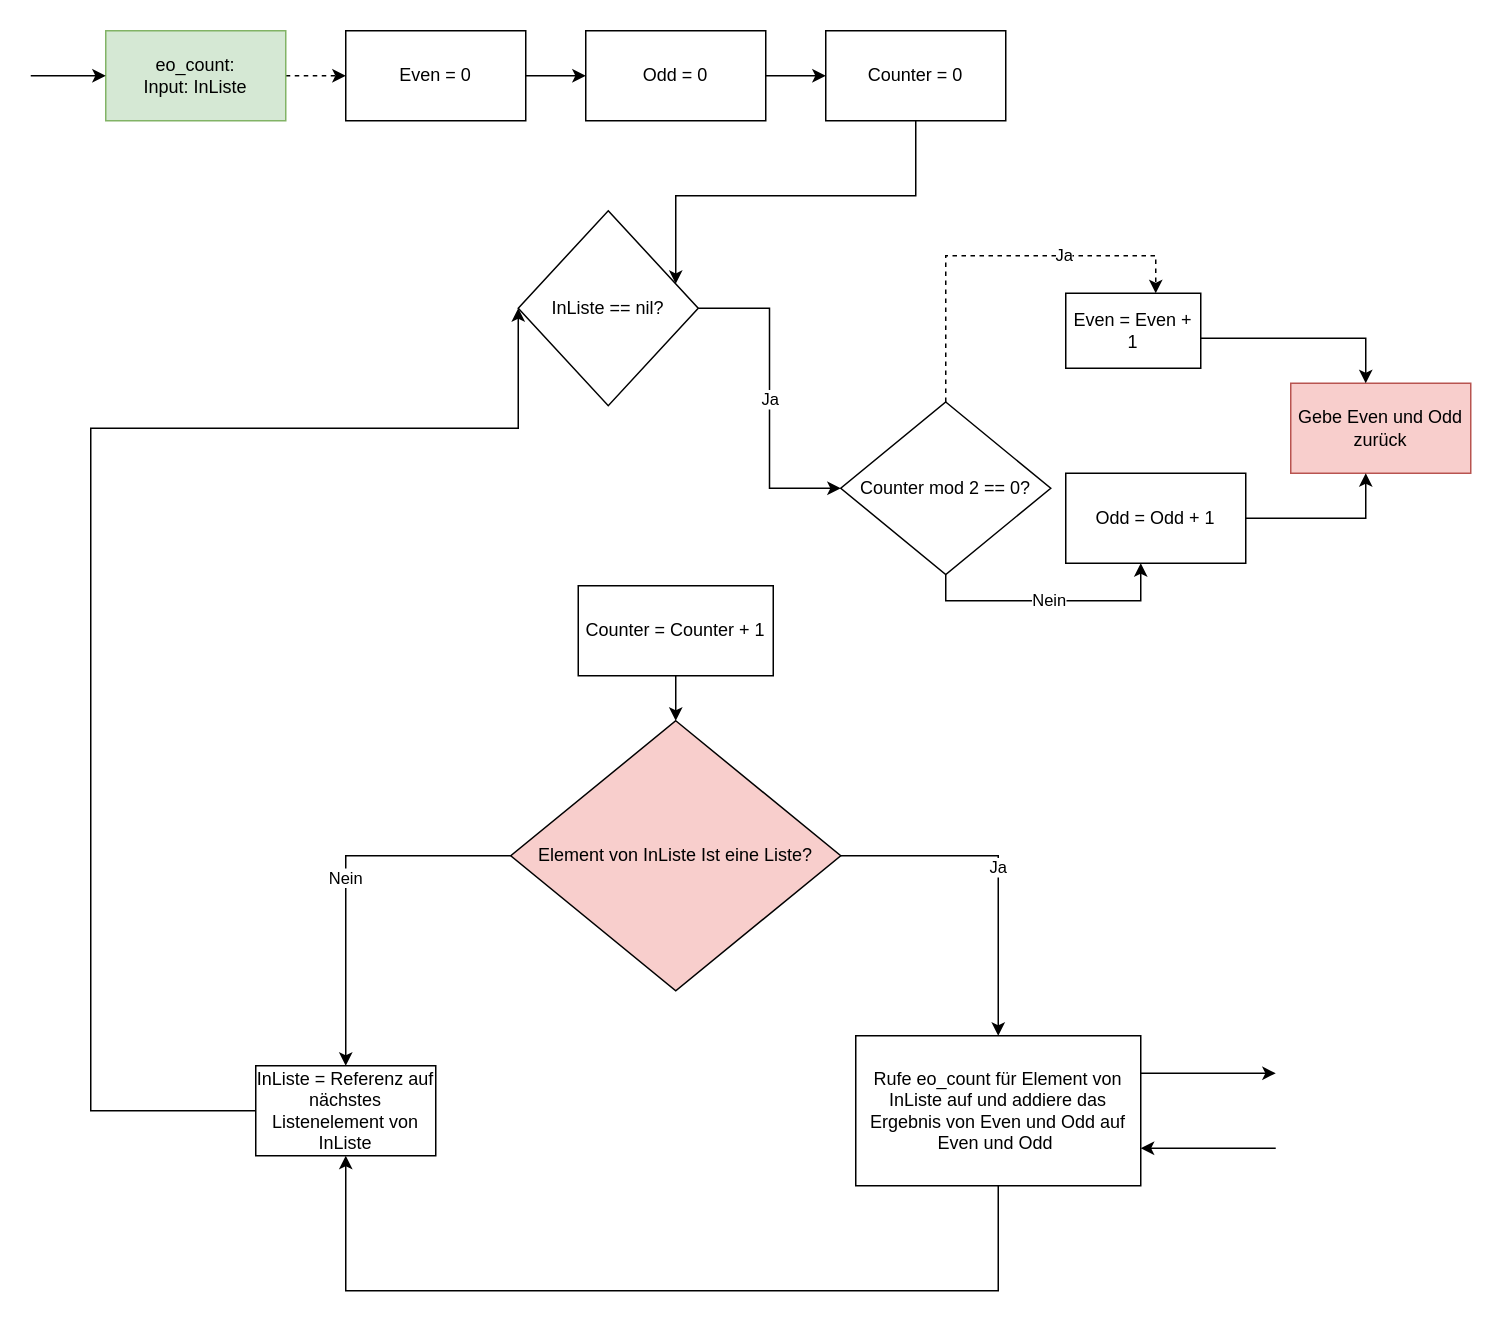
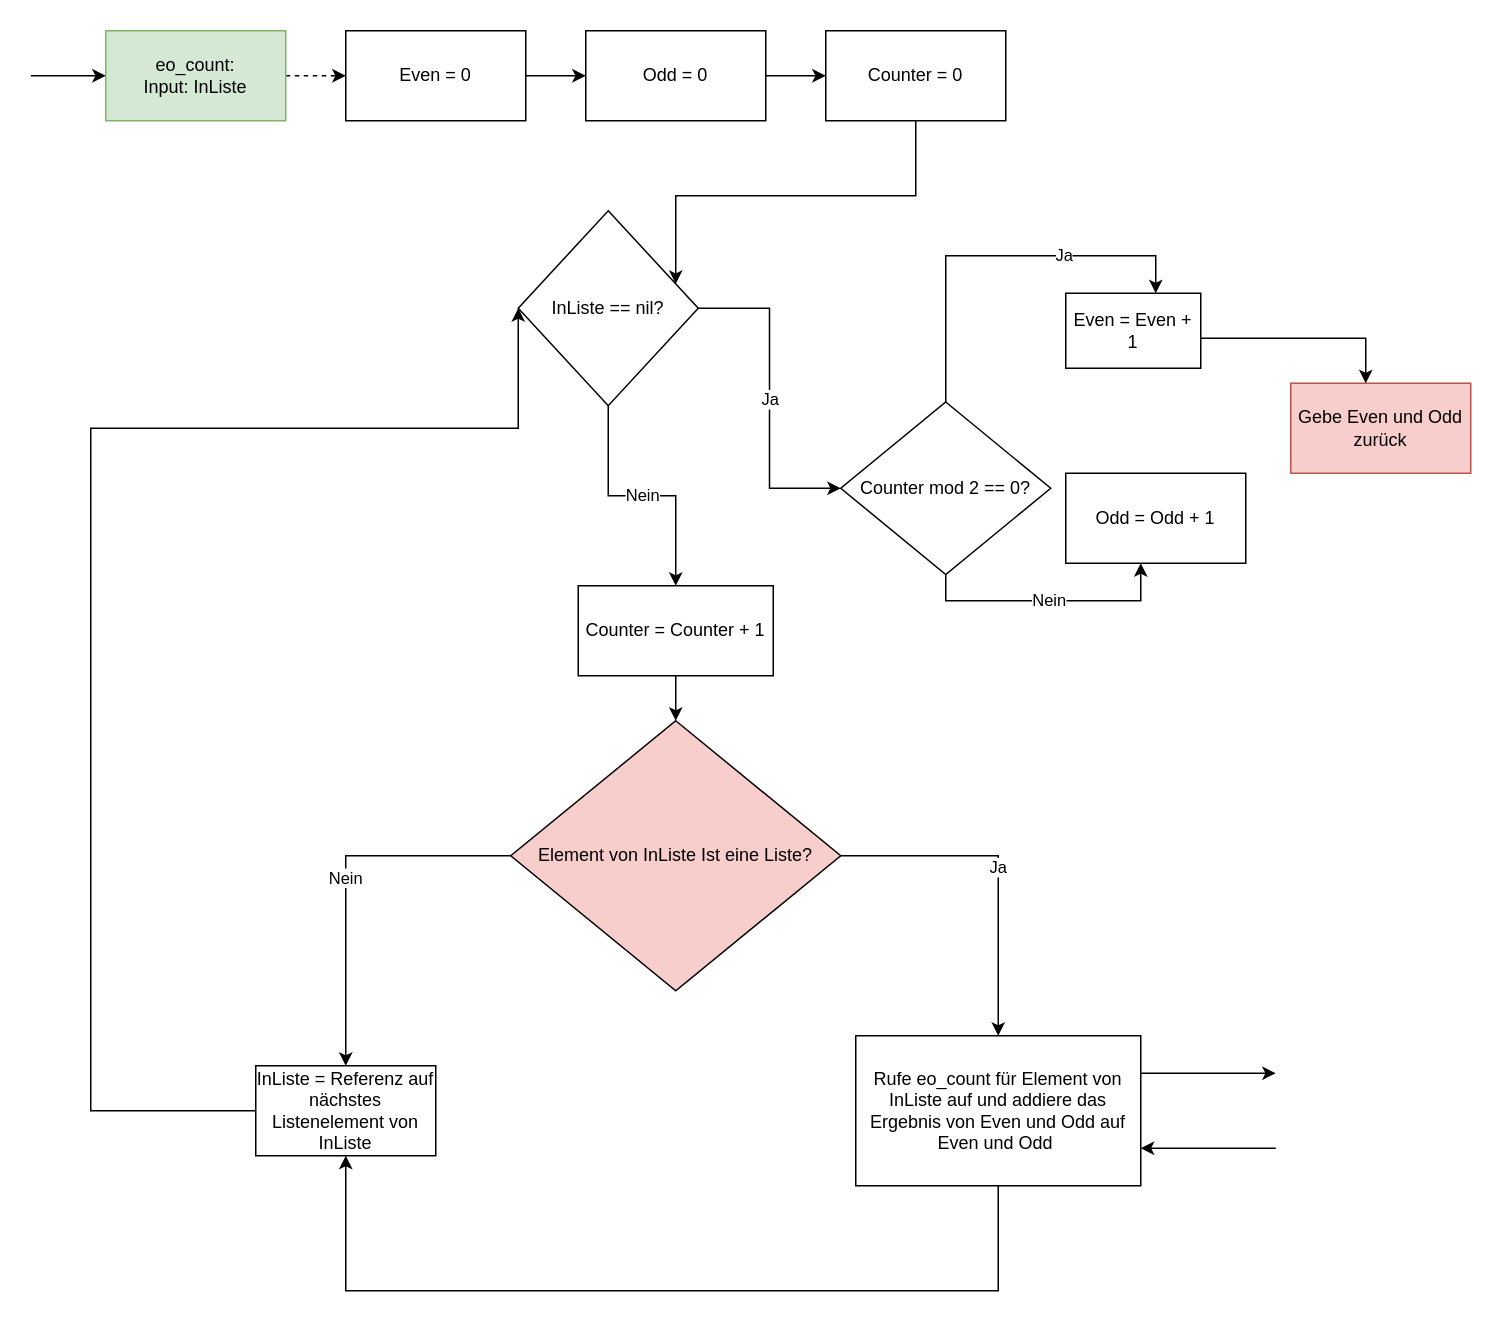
- <mxCell id="27" value="Ja" style="edgeStyle=orthogonalEdgeStyle;rounded=0;orthogonalLoop=1;jettySize=auto;html=1;dashed=1;" parent="1" source="28" target="30" edge="1"><mxGeometry x="0.343" relative="1" as="geometry"><Array as="points"><mxPoint x="630" y="285" /><mxPoint x="630" y="170" /><mxPoint x="770" y="170" /></Array><mxPoint as="offset" /></mxGeometry></mxCell>
+ <mxCell id="27" value="Ja" style="edgeStyle=orthogonalEdgeStyle;rounded=0;orthogonalLoop=1;jettySize=auto;html=1;" parent="1" source="28" target="30" edge="1"><mxGeometry x="0.343" relative="1" as="geometry"><Array as="points"><mxPoint x="630" y="285" /><mxPoint x="630" y="170" /><mxPoint x="770" y="170" /></Array><mxPoint as="offset" /></mxGeometry></mxCell>
+ <mxCell id="9" value="Nein" style="edgeStyle=orthogonalEdgeStyle;rounded=0;orthogonalLoop=1;jettySize=auto;html=1;" parent="1" source="11" target="16" edge="1"><mxGeometry relative="1" as="geometry" /></mxCell>
- <mxCell id="31" style="edgeStyle=orthogonalEdgeStyle;rounded=0;orthogonalLoop=1;jettySize=auto;html=1;" parent="1" source="32" target="12" edge="1"><mxGeometry relative="1" as="geometry"><Array as="points"><mxPoint x="910" y="345" /></Array></mxGeometry></mxCell>
